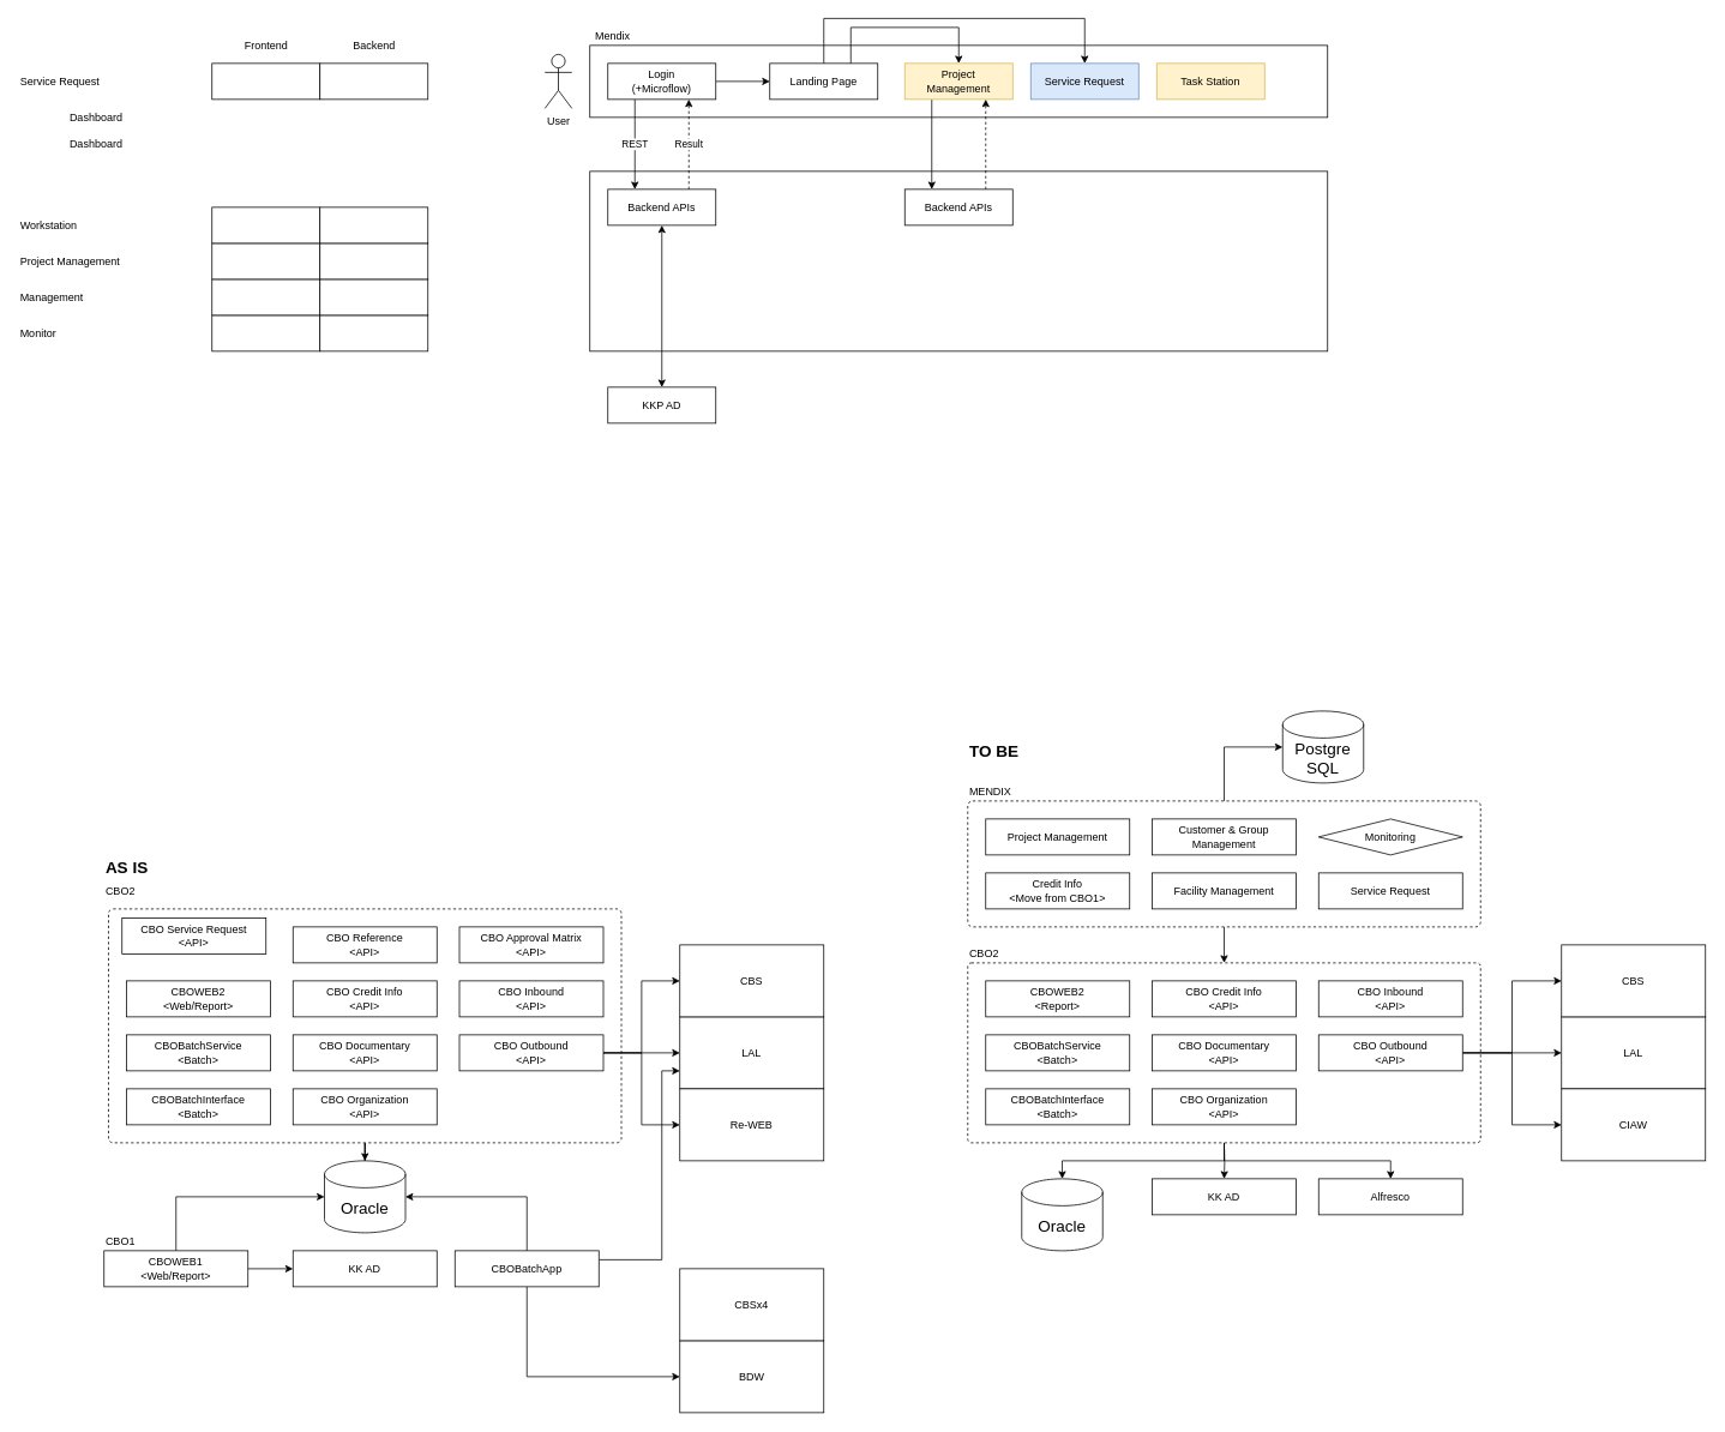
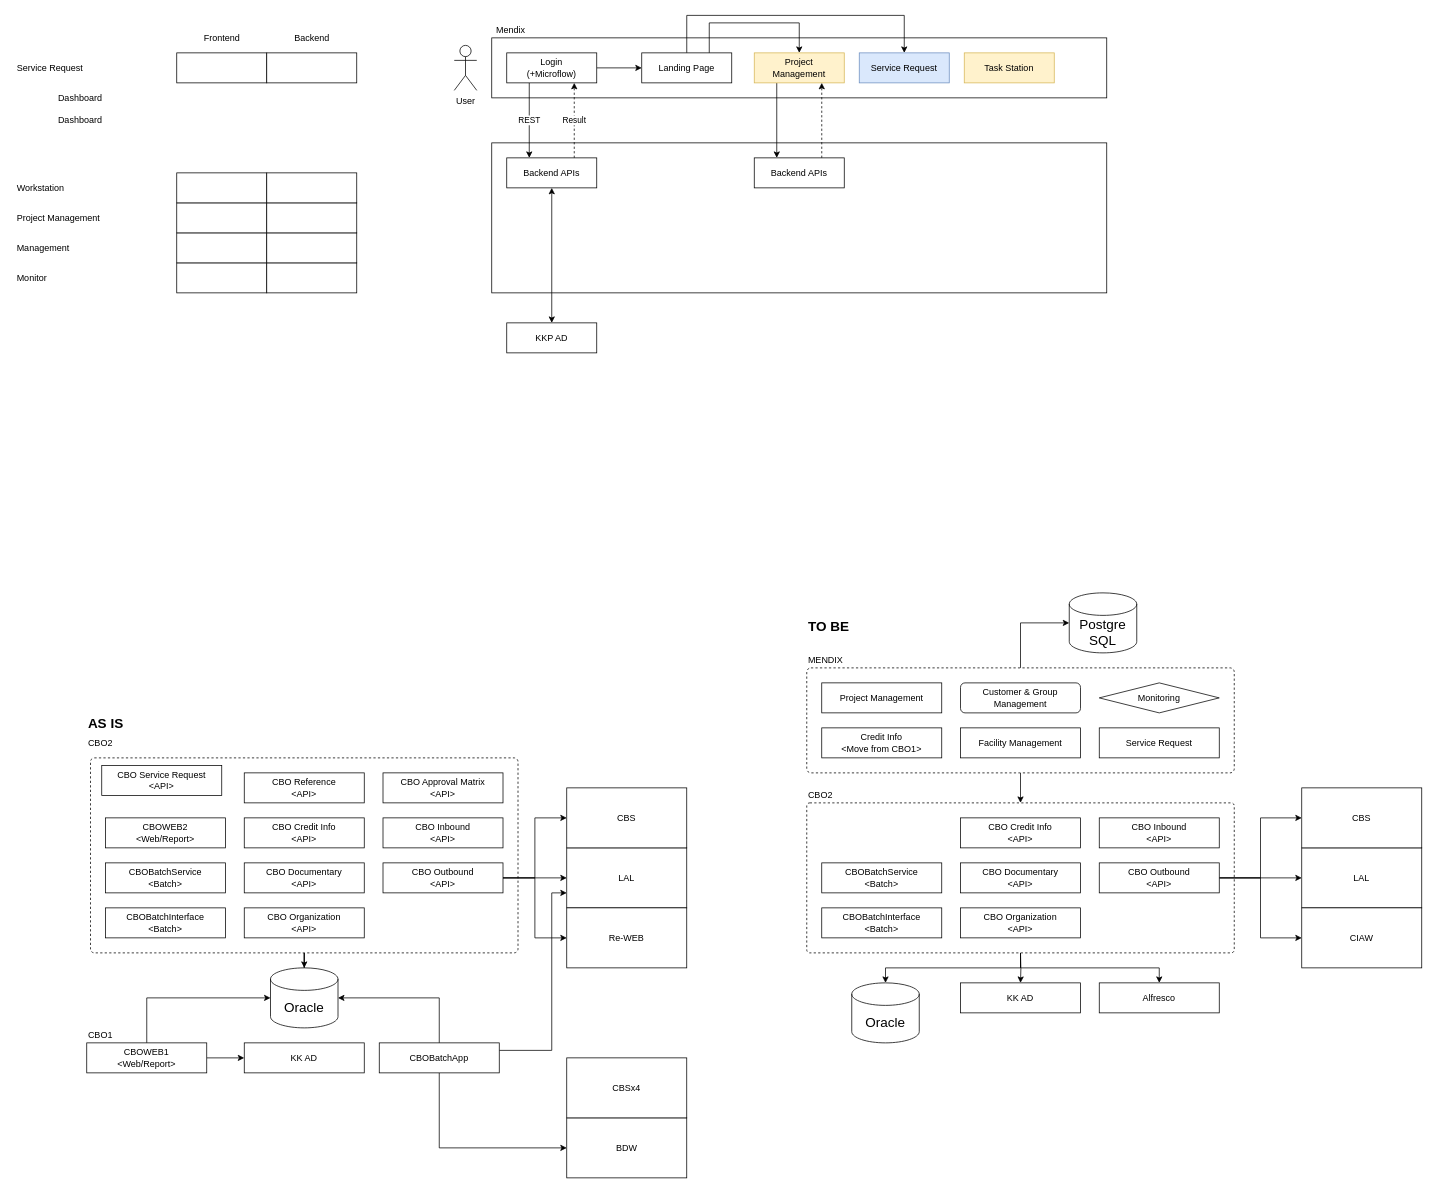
- <mxCell id="61" value="Customer &amp;amp; Group Management" style="rounded=0;whiteSpace=wrap;html=1;" parent="1" vertex="1"><mxGeometry x="1280" y="910" width="160" height="40" as="geometry" /></mxCell>
+ <mxCell id="61" value="Customer &amp;amp; Group Management" style="whiteSpace=wrap;html=1;rounded=1;" parent="1" vertex="1"><mxGeometry x="1280" y="910" width="160" height="40" as="geometry" /></mxCell>
- <mxCell id="55" value="CBOWEB2&lt;br&gt;&amp;lt;Report&amp;gt;" style="rounded=0;whiteSpace=wrap;html=1;" parent="1" vertex="1"><mxGeometry x="1095" y="1090" width="160" height="40" as="geometry" /></mxCell>
